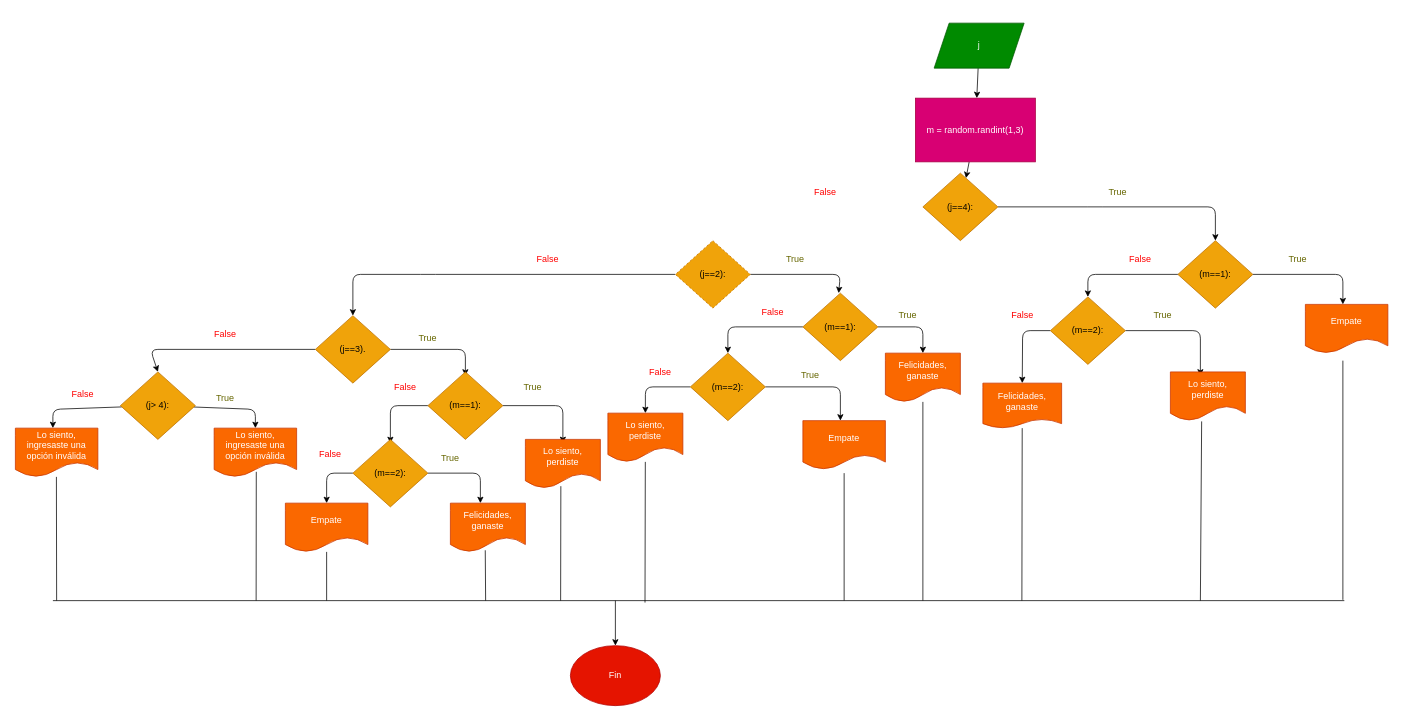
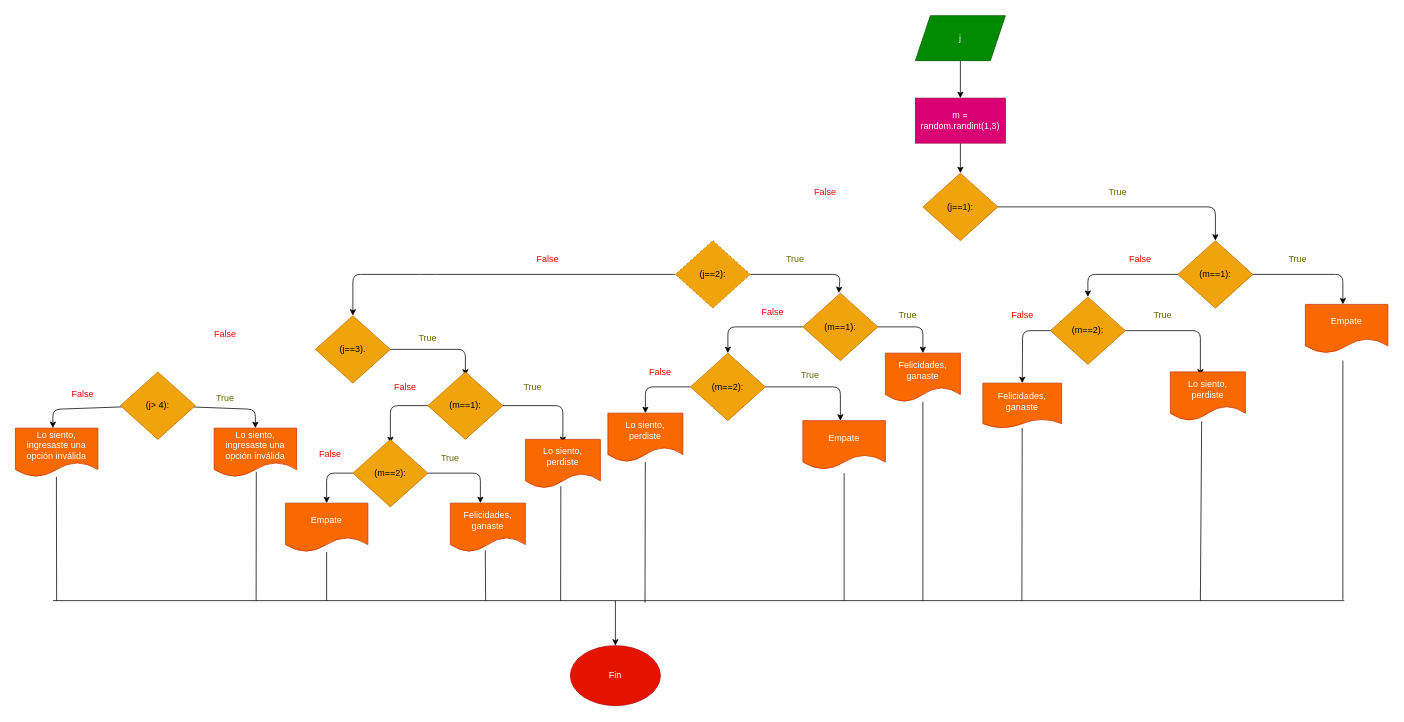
- <mxCell id="3" value="j" style="shape=parallelogram;perimeter=parallelogramPerimeter;whiteSpace=wrap;html=1;fixedSize=1;fillColor=#008a00;fontColor=#ffffff;strokeColor=#005700;" vertex="1" parent="1"><mxGeometry x="1245" y="30" width="120" height="60" as="geometry" /></mxCell>
+ <mxCell id="3" value="j" style="shape=parallelogram;perimeter=parallelogramPerimeter;whiteSpace=wrap;html=1;fixedSize=1;fillColor=#008a00;fontColor=#ffffff;strokeColor=#005700;" vertex="1" parent="1"><mxGeometry x="1220" y="20" width="120" height="60" as="geometry" /></mxCell>
- <mxCell id="5" value="m = random.randint(1,3)" style="whiteSpace=wrap;html=1;fillColor=#d80073;fontColor=#ffffff;strokeColor=#A50040;" vertex="1" parent="1"><mxGeometry x="1220" y="130" width="160" height="85" as="geometry" /></mxCell>
+ <mxCell id="5" value="m = random.randint(1,3)" style="whiteSpace=wrap;html=1;fillColor=#d80073;fontColor=#ffffff;strokeColor=#A50040;" vertex="1" parent="1"><mxGeometry x="1220" y="130" width="120" height="60" as="geometry" /></mxCell>
- <mxCell id="7" value="(j==4):" style="rhombus;whiteSpace=wrap;html=1;fillColor=#f0a30a;fontColor=#000000;strokeColor=#BD7000;" vertex="1" parent="1"><mxGeometry x="1230" y="230" width="100" height="90" as="geometry" /></mxCell>
+ <mxCell id="7" value="(j==1):" style="rhombus;whiteSpace=wrap;html=1;fillColor=#f0a30a;fontColor=#000000;strokeColor=#BD7000;" vertex="1" parent="1"><mxGeometry x="1230" y="230" width="100" height="90" as="geometry" /></mxCell>
- <mxCell id="30" style="edgeStyle=none;html=1;entryX=0.5;entryY=0;entryDx=0;entryDy=0;" edge="1" parent="1" source="31" target="43"><mxGeometry relative="1" as="geometry"><mxPoint x="300" y="500" as="targetPoint" /><Array as="points"><mxPoint x="200" y="465" /></Array></mxGeometry></mxCell>
